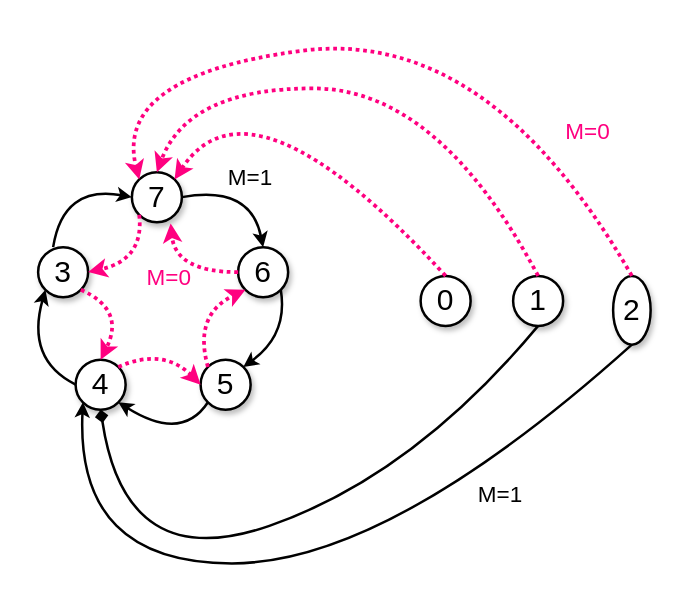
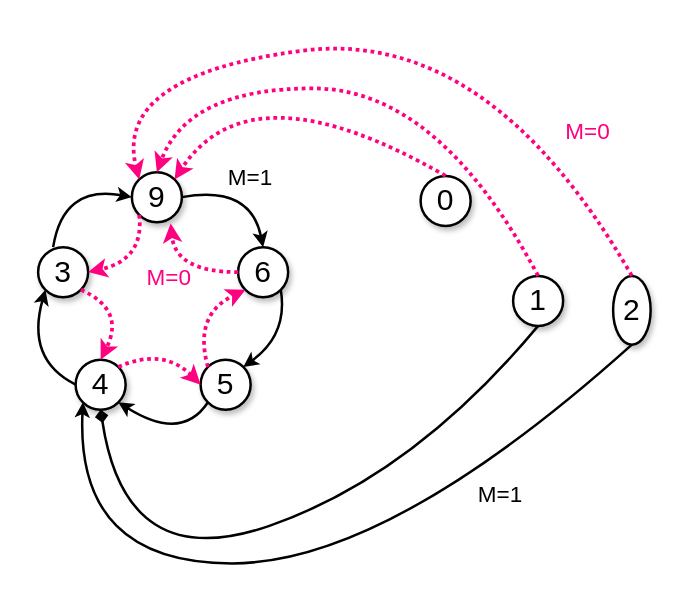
- <mxCell id="4" value="7" style="ellipse;whiteSpace=wrap;html=1;aspect=fixed;fontSize=24;textShadow=0;labelBackgroundColor=default;shadow=1;strokeWidth=2;" parent="3" vertex="1"><mxGeometry x="85" y="10" width="40" height="40" as="geometry" /></mxCell>
+ <mxCell id="4" value="9" style="ellipse;whiteSpace=wrap;html=1;aspect=fixed;fontSize=24;textShadow=0;labelBackgroundColor=default;shadow=1;strokeWidth=2;" parent="3" vertex="1"><mxGeometry x="85" y="10" width="40" height="40" as="geometry" /></mxCell>
- <mxCell id="21" value="0" style="ellipse;whiteSpace=wrap;html=1;aspect=fixed;fontSize=24;textShadow=0;labelBackgroundColor=default;shadow=1;strokeWidth=2;" parent="2" vertex="1"><mxGeometry x="316" y="200" width="40" height="40" as="geometry" /></mxCell>
+ <mxCell id="21" value="0" style="ellipse;whiteSpace=wrap;html=1;aspect=fixed;fontSize=24;textShadow=0;labelBackgroundColor=default;shadow=1;strokeWidth=2;" parent="2" vertex="1"><mxGeometry x="316" y="120" width="40" height="40" as="geometry" /></mxCell>
